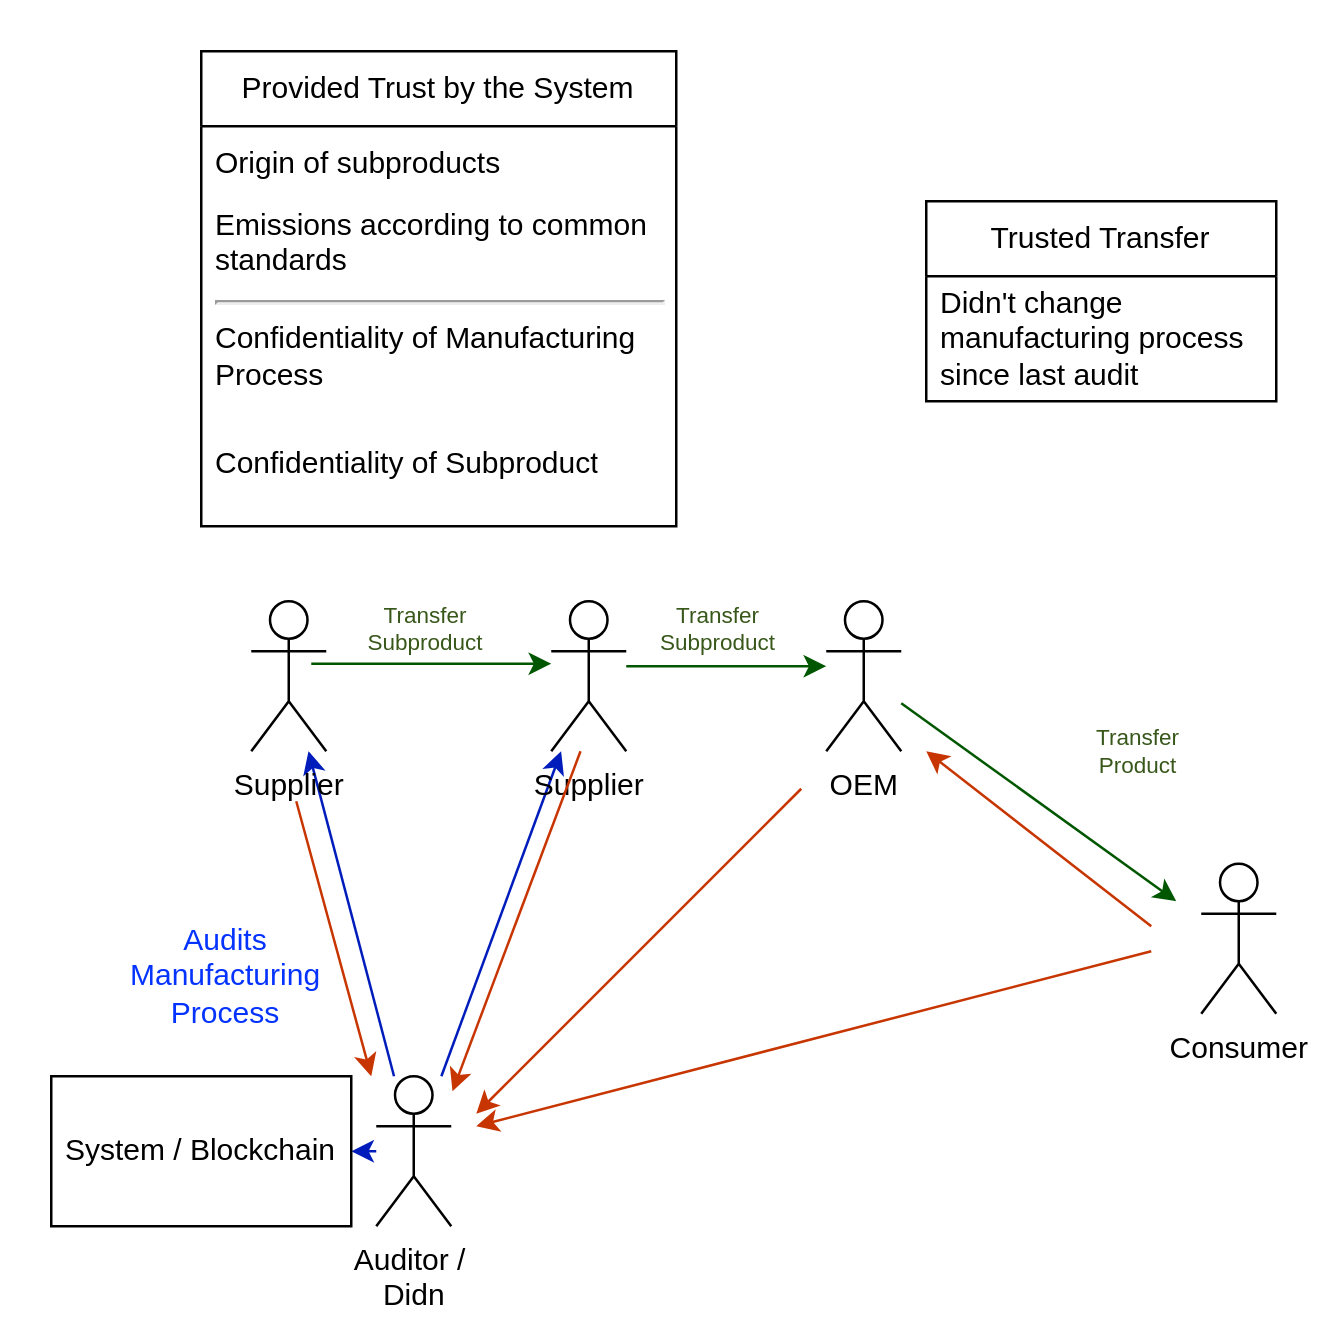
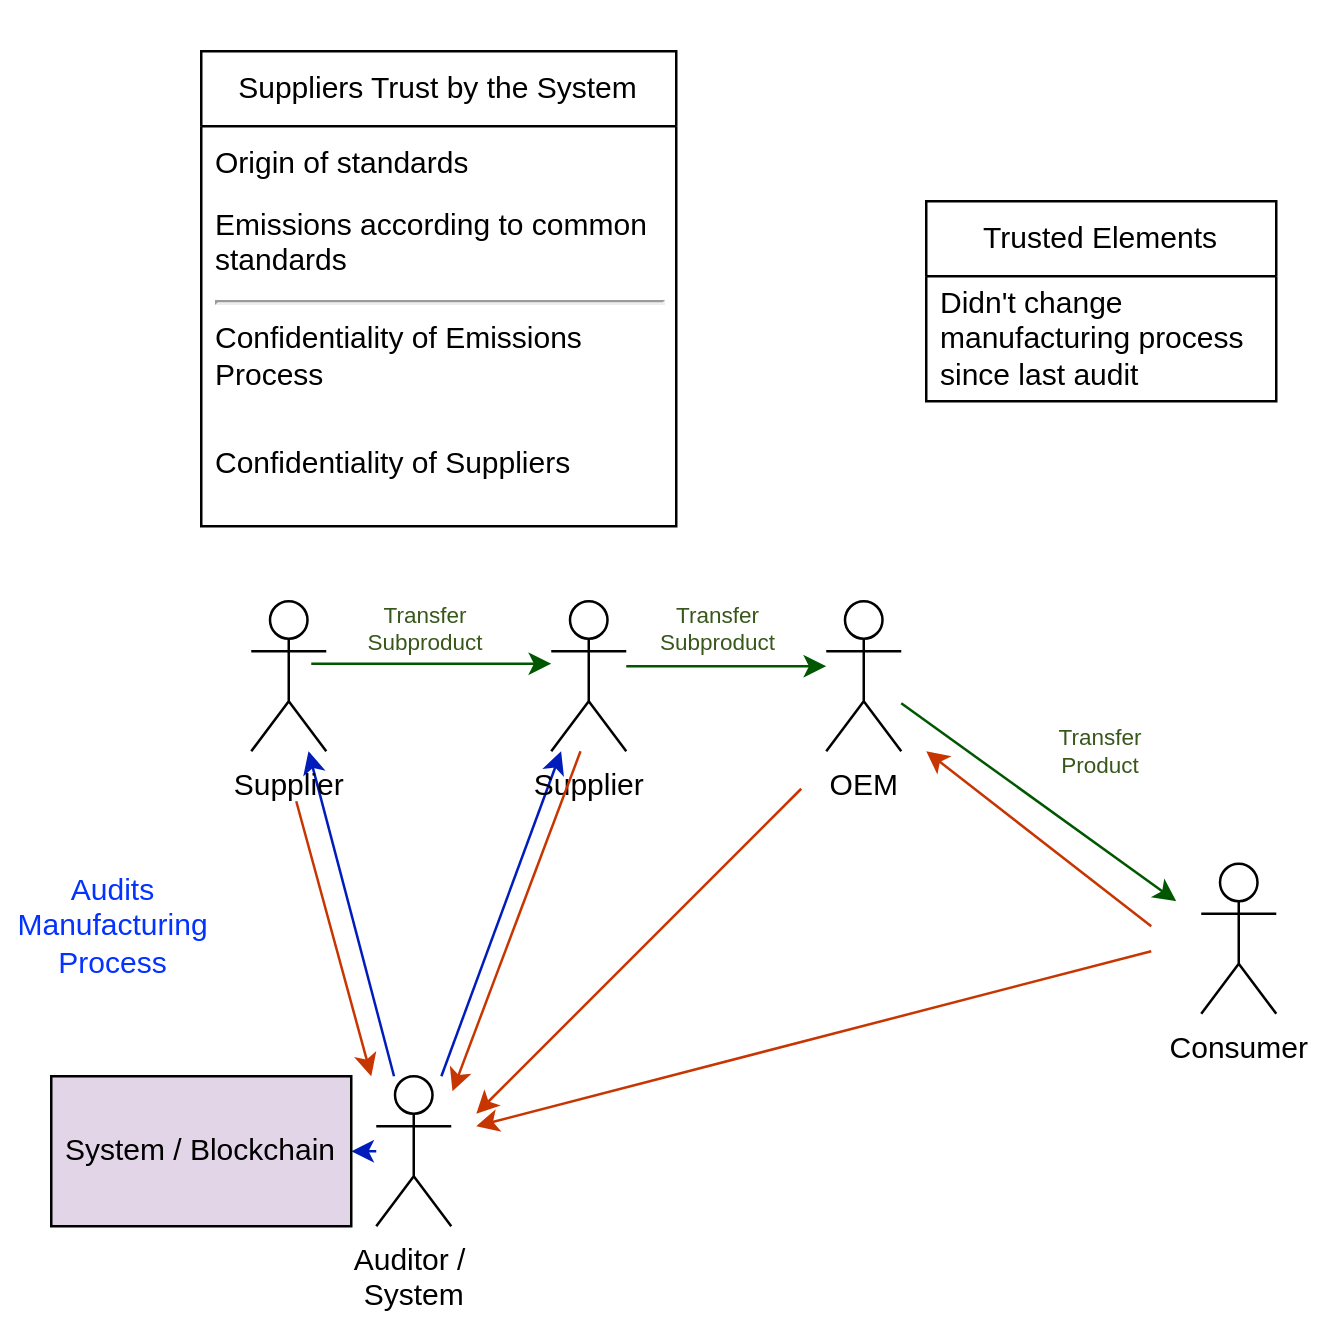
- <mxCell id="21" value="Provided Trust by the System" style="swimlane;fontStyle=0;childLayout=stackLayout;horizontal=1;startSize=30;horizontalStack=0;resizeParent=1;resizeParentMax=0;resizeLast=0;collapsible=1;marginBottom=0;whiteSpace=wrap;html=1;" vertex="1" parent="1"><mxGeometry x="80" y="20" width="190" height="190" as="geometry" /></mxCell>
+ <mxCell id="21" value="Suppliers Trust by the System" style="swimlane;fontStyle=0;childLayout=stackLayout;horizontal=1;startSize=30;horizontalStack=0;resizeParent=1;resizeParentMax=0;resizeLast=0;collapsible=1;marginBottom=0;whiteSpace=wrap;html=1;" vertex="1" parent="1"><mxGeometry x="80" y="20" width="190" height="190" as="geometry" /></mxCell>
- <mxCell id="22" value="Origin of subproducts" style="text;strokeColor=none;fillColor=none;align=left;verticalAlign=middle;spacingLeft=4;spacingRight=4;overflow=hidden;points=[[0,0.5],[1,0.5]];portConstraint=eastwest;rotatable=0;whiteSpace=wrap;html=1;" vertex="1" parent="21"><mxGeometry y="30" width="190" height="30" as="geometry" /></mxCell>
+ <mxCell id="22" value="Origin of standards" style="text;strokeColor=none;fillColor=none;align=left;verticalAlign=middle;spacingLeft=4;spacingRight=4;overflow=hidden;points=[[0,0.5],[1,0.5]];portConstraint=eastwest;rotatable=0;whiteSpace=wrap;html=1;" vertex="1" parent="21"><mxGeometry y="30" width="190" height="30" as="geometry" /></mxCell>
- <mxCell id="15" value="Trusted Transfer" style="swimlane;fontStyle=0;childLayout=stackLayout;horizontal=1;startSize=30;horizontalStack=0;resizeParent=1;resizeParentMax=0;resizeLast=0;collapsible=1;marginBottom=0;whiteSpace=wrap;html=1;" vertex="1" parent="1"><mxGeometry x="370" y="80" width="140" height="80" as="geometry" /></mxCell>
+ <mxCell id="15" value="Trusted Elements" style="swimlane;fontStyle=0;childLayout=stackLayout;horizontal=1;startSize=30;horizontalStack=0;resizeParent=1;resizeParentMax=0;resizeLast=0;collapsible=1;marginBottom=0;whiteSpace=wrap;html=1;" vertex="1" parent="1"><mxGeometry x="370" y="80" width="140" height="80" as="geometry" /></mxCell>
- <mxCell id="24" value="&lt;hr&gt;Confidentiality of Manufacturing Process" style="text;strokeColor=none;fillColor=none;align=left;verticalAlign=middle;spacingLeft=4;spacingRight=4;overflow=hidden;points=[[0,0.5],[1,0.5]];portConstraint=eastwest;rotatable=0;whiteSpace=wrap;html=1;" vertex="1" parent="21"><mxGeometry y="90" width="190" height="50" as="geometry" /></mxCell>
+ <mxCell id="24" value="&lt;hr&gt;Confidentiality of Emissions Process" style="text;strokeColor=none;fillColor=none;align=left;verticalAlign=middle;spacingLeft=4;spacingRight=4;overflow=hidden;points=[[0,0.5],[1,0.5]];portConstraint=eastwest;rotatable=0;whiteSpace=wrap;html=1;" vertex="1" parent="21"><mxGeometry y="90" width="190" height="50" as="geometry" /></mxCell>
- <mxCell id="25" value="Confidentiality of Subproduct" style="text;strokeColor=none;fillColor=none;align=left;verticalAlign=middle;spacingLeft=4;spacingRight=4;overflow=hidden;points=[[0,0.5],[1,0.5]];portConstraint=eastwest;rotatable=0;whiteSpace=wrap;html=1;" vertex="1" parent="21"><mxGeometry y="140" width="190" height="50" as="geometry" /></mxCell>
+ <mxCell id="25" value="Confidentiality of Suppliers" style="text;strokeColor=none;fillColor=none;align=left;verticalAlign=middle;spacingLeft=4;spacingRight=4;overflow=hidden;points=[[0,0.5],[1,0.5]];portConstraint=eastwest;rotatable=0;whiteSpace=wrap;html=1;" vertex="1" parent="21"><mxGeometry y="140" width="190" height="50" as="geometry" /></mxCell>
- <mxCell id="20" value="Transfer Product" style="text;html=1;strokeColor=none;fillColor=none;align=center;verticalAlign=middle;whiteSpace=wrap;rounded=0;fontSize=9;fontColor=#38571a;" vertex="1" parent="1"><mxGeometry x="425" y="285" width="60" height="30" as="geometry" /></mxCell>
+ <mxCell id="20" value="Transfer Product" style="text;html=1;strokeColor=none;fillColor=none;align=center;verticalAlign=middle;whiteSpace=wrap;rounded=0;fontSize=9;fontColor=#38571a;" vertex="1" parent="1"><mxGeometry x="410" y="285" width="60" height="30" as="geometry" /></mxCell>
- <mxCell id="17" value="Audits Manufacturing&lt;br&gt;Process" style="text;html=1;strokeColor=none;fillColor=none;align=center;verticalAlign=middle;whiteSpace=wrap;rounded=0;fontColor=#0433ff;" vertex="1" parent="1"><mxGeometry x="60" y="375" width="60" height="30" as="geometry" /></mxCell>
+ <mxCell id="17" value="Audits Manufacturing&lt;br&gt;Process" style="text;html=1;strokeColor=none;fillColor=none;align=center;verticalAlign=middle;whiteSpace=wrap;rounded=0;fontColor=#0433ff;" vertex="1" parent="1"><mxGeometry x="15" y="355" width="60" height="30" as="geometry" /></mxCell>
- <mxCell id="29" value="System / Blockchain" style="rounded=0;whiteSpace=wrap;html=1;" vertex="1" parent="1"><mxGeometry x="20" y="430" width="120" height="60" as="geometry" /></mxCell>
+ <mxCell id="29" value="System / Blockchain" style="rounded=0;whiteSpace=wrap;html=1;fillColor=#e1d5e7;" vertex="1" parent="1"><mxGeometry x="20" y="430" width="120" height="60" as="geometry" /></mxCell>
- <mxCell id="8" value="Auditor /&amp;nbsp;&lt;br&gt;Didn" style="shape=umlActor;verticalLabelPosition=bottom;verticalAlign=top;html=1;outlineConnect=0;" vertex="1" parent="1"><mxGeometry x="150" y="430" width="30" height="60" as="geometry" /></mxCell>
+ <mxCell id="8" value="Auditor /&amp;nbsp;&lt;br&gt;System" style="shape=umlActor;verticalLabelPosition=bottom;verticalAlign=top;html=1;outlineConnect=0;" vertex="1" parent="1"><mxGeometry x="150" y="430" width="30" height="60" as="geometry" /></mxCell>
